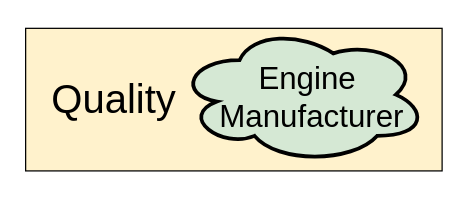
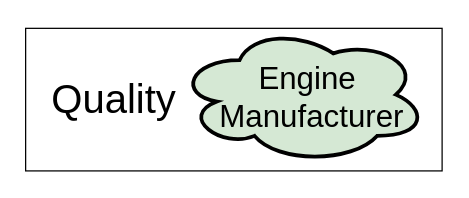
- <mxCell id="2" value="&lt;font style=&quot;font-size: 32px;&quot;&gt;Quality&lt;/font&gt;" style="rounded=0;whiteSpace=wrap;html=1;align=left;fontSize=12;spacingLeft=19;fillColor=#fff2cc;" parent="1" vertex="1"><mxGeometry x="20" y="22" width="333" height="114" as="geometry" /></mxCell>
+ <mxCell id="2" value="&lt;font style=&quot;font-size: 32px;&quot;&gt;Quality&lt;/font&gt;" style="rounded=0;whiteSpace=wrap;html=1;align=left;fontSize=12;spacingLeft=19;" parent="1" vertex="1"><mxGeometry x="20" y="22" width="333" height="114" as="geometry" /></mxCell>
